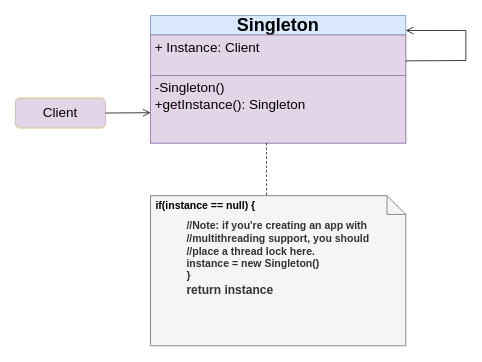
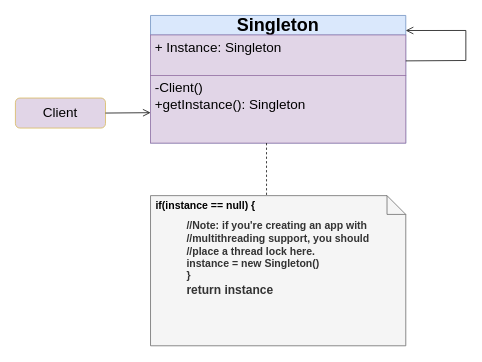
- <mxCell id="3" value="&lt;font style=&quot;font-size: 18px;&quot;&gt;+ Instance: Client&lt;/font&gt;" style="text;strokeColor=#9673a6;fillColor=#e1d5e7;align=left;verticalAlign=top;spacingLeft=4;spacingRight=4;overflow=hidden;rotatable=0;points=[[0,0.5],[1,0.5]];portConstraint=eastwest;whiteSpace=wrap;html=1;" parent="2" vertex="1"><mxGeometry y="26" width="340" height="54" as="geometry" /></mxCell>
+ <mxCell id="3" value="&lt;font style=&quot;font-size: 18px;&quot;&gt;+ Instance: Singleton&lt;/font&gt;" style="text;strokeColor=#9673a6;fillColor=#e1d5e7;align=left;verticalAlign=top;spacingLeft=4;spacingRight=4;overflow=hidden;rotatable=0;points=[[0,0.5],[1,0.5]];portConstraint=eastwest;whiteSpace=wrap;html=1;" parent="2" vertex="1"><mxGeometry y="26" width="340" height="54" as="geometry" /></mxCell>
- <mxCell id="4" value="&lt;font style=&quot;font-size: 18px;&quot;&gt;-Singleton()&lt;/font&gt;&lt;div&gt;&lt;font style=&quot;font-size: 18px;&quot;&gt;+getInstance(): Singleton&lt;/font&gt;&lt;/div&gt;" style="text;strokeColor=#9673a6;fillColor=#e1d5e7;align=left;verticalAlign=top;spacingLeft=4;spacingRight=4;overflow=hidden;rotatable=0;points=[[0,0.5],[1,0.5]];portConstraint=eastwest;whiteSpace=wrap;html=1;" parent="2" vertex="1"><mxGeometry y="80" width="340" height="90" as="geometry" /></mxCell>
+ <mxCell id="4" value="&lt;font style=&quot;font-size: 18px;&quot;&gt;-Client()&lt;/font&gt;&lt;div&gt;&lt;font style=&quot;font-size: 18px;&quot;&gt;+getInstance(): Singleton&lt;/font&gt;&lt;/div&gt;" style="text;strokeColor=#9673a6;fillColor=#e1d5e7;align=left;verticalAlign=top;spacingLeft=4;spacingRight=4;overflow=hidden;rotatable=0;points=[[0,0.5],[1,0.5]];portConstraint=eastwest;whiteSpace=wrap;html=1;" parent="2" vertex="1"><mxGeometry y="80" width="340" height="90" as="geometry" /></mxCell>
